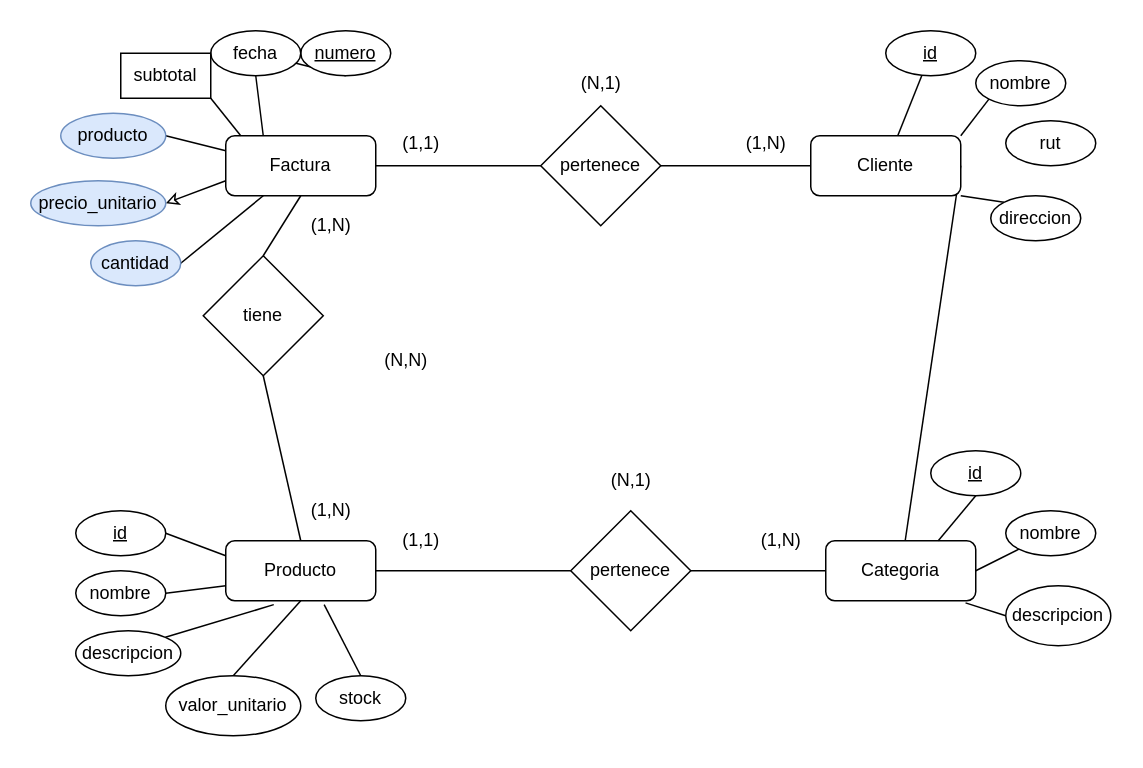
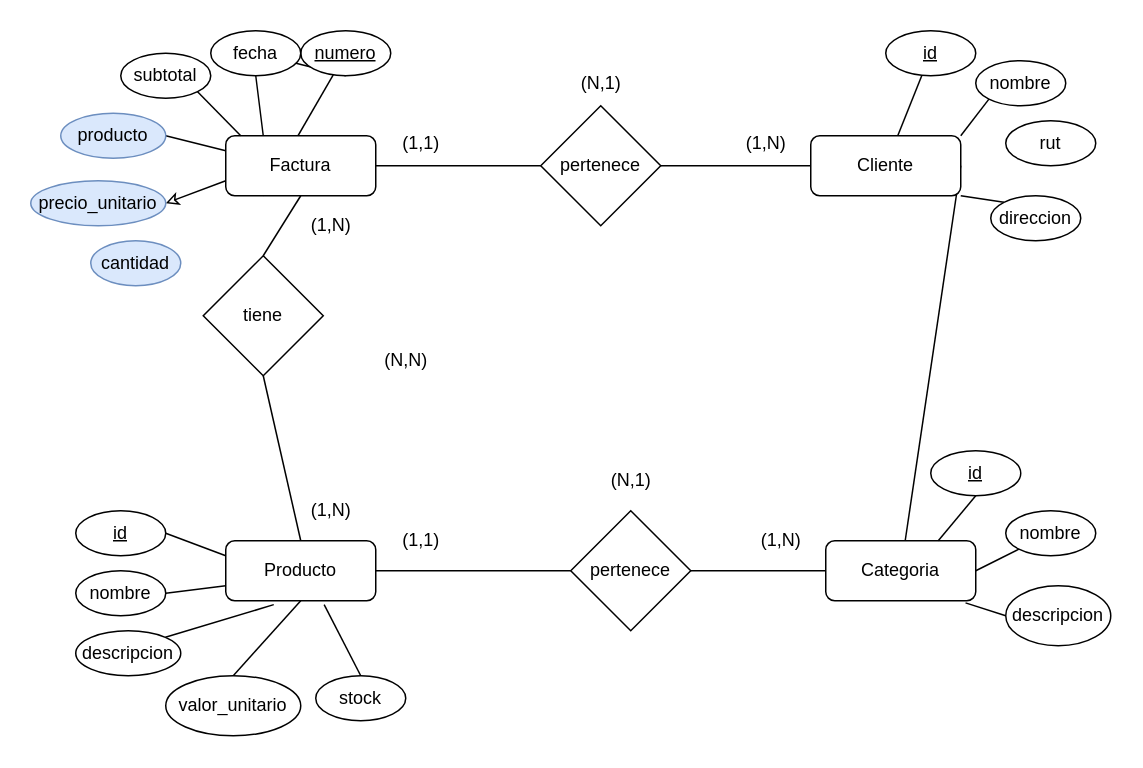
- <mxCell id="28" value="subtotal" style="whiteSpace=wrap;html=1;rounded=0;" vertex="1" parent="1"><mxGeometry x="80" y="35" width="60" height="30" as="geometry" /></mxCell>
+ <mxCell id="28" value="subtotal" style="ellipse;whiteSpace=wrap;html=1;" vertex="1" parent="1"><mxGeometry x="80" y="35" width="60" height="30" as="geometry" /></mxCell>
- <mxCell id="8" style="edgeStyle=none;rounded=0;orthogonalLoop=1;jettySize=auto;html=1;exitX=0.25;exitY=1;exitDx=0;exitDy=0;entryX=1;entryY=0.5;entryDx=0;entryDy=0;endArrow=none;endFill=0;" edge="1" parent="1" source="9" target="60"><mxGeometry relative="1" as="geometry" /></mxCell>
+ <mxCell id="8" style="edgeStyle=none;rounded=0;orthogonalLoop=1;jettySize=auto;html=1;exitX=0.25;exitY=1;exitDx=0;exitDy=0;endArrow=none;endFill=0;" edge="1" parent="1" source="9" target="24"><mxGeometry relative="1" as="geometry" /></mxCell>
